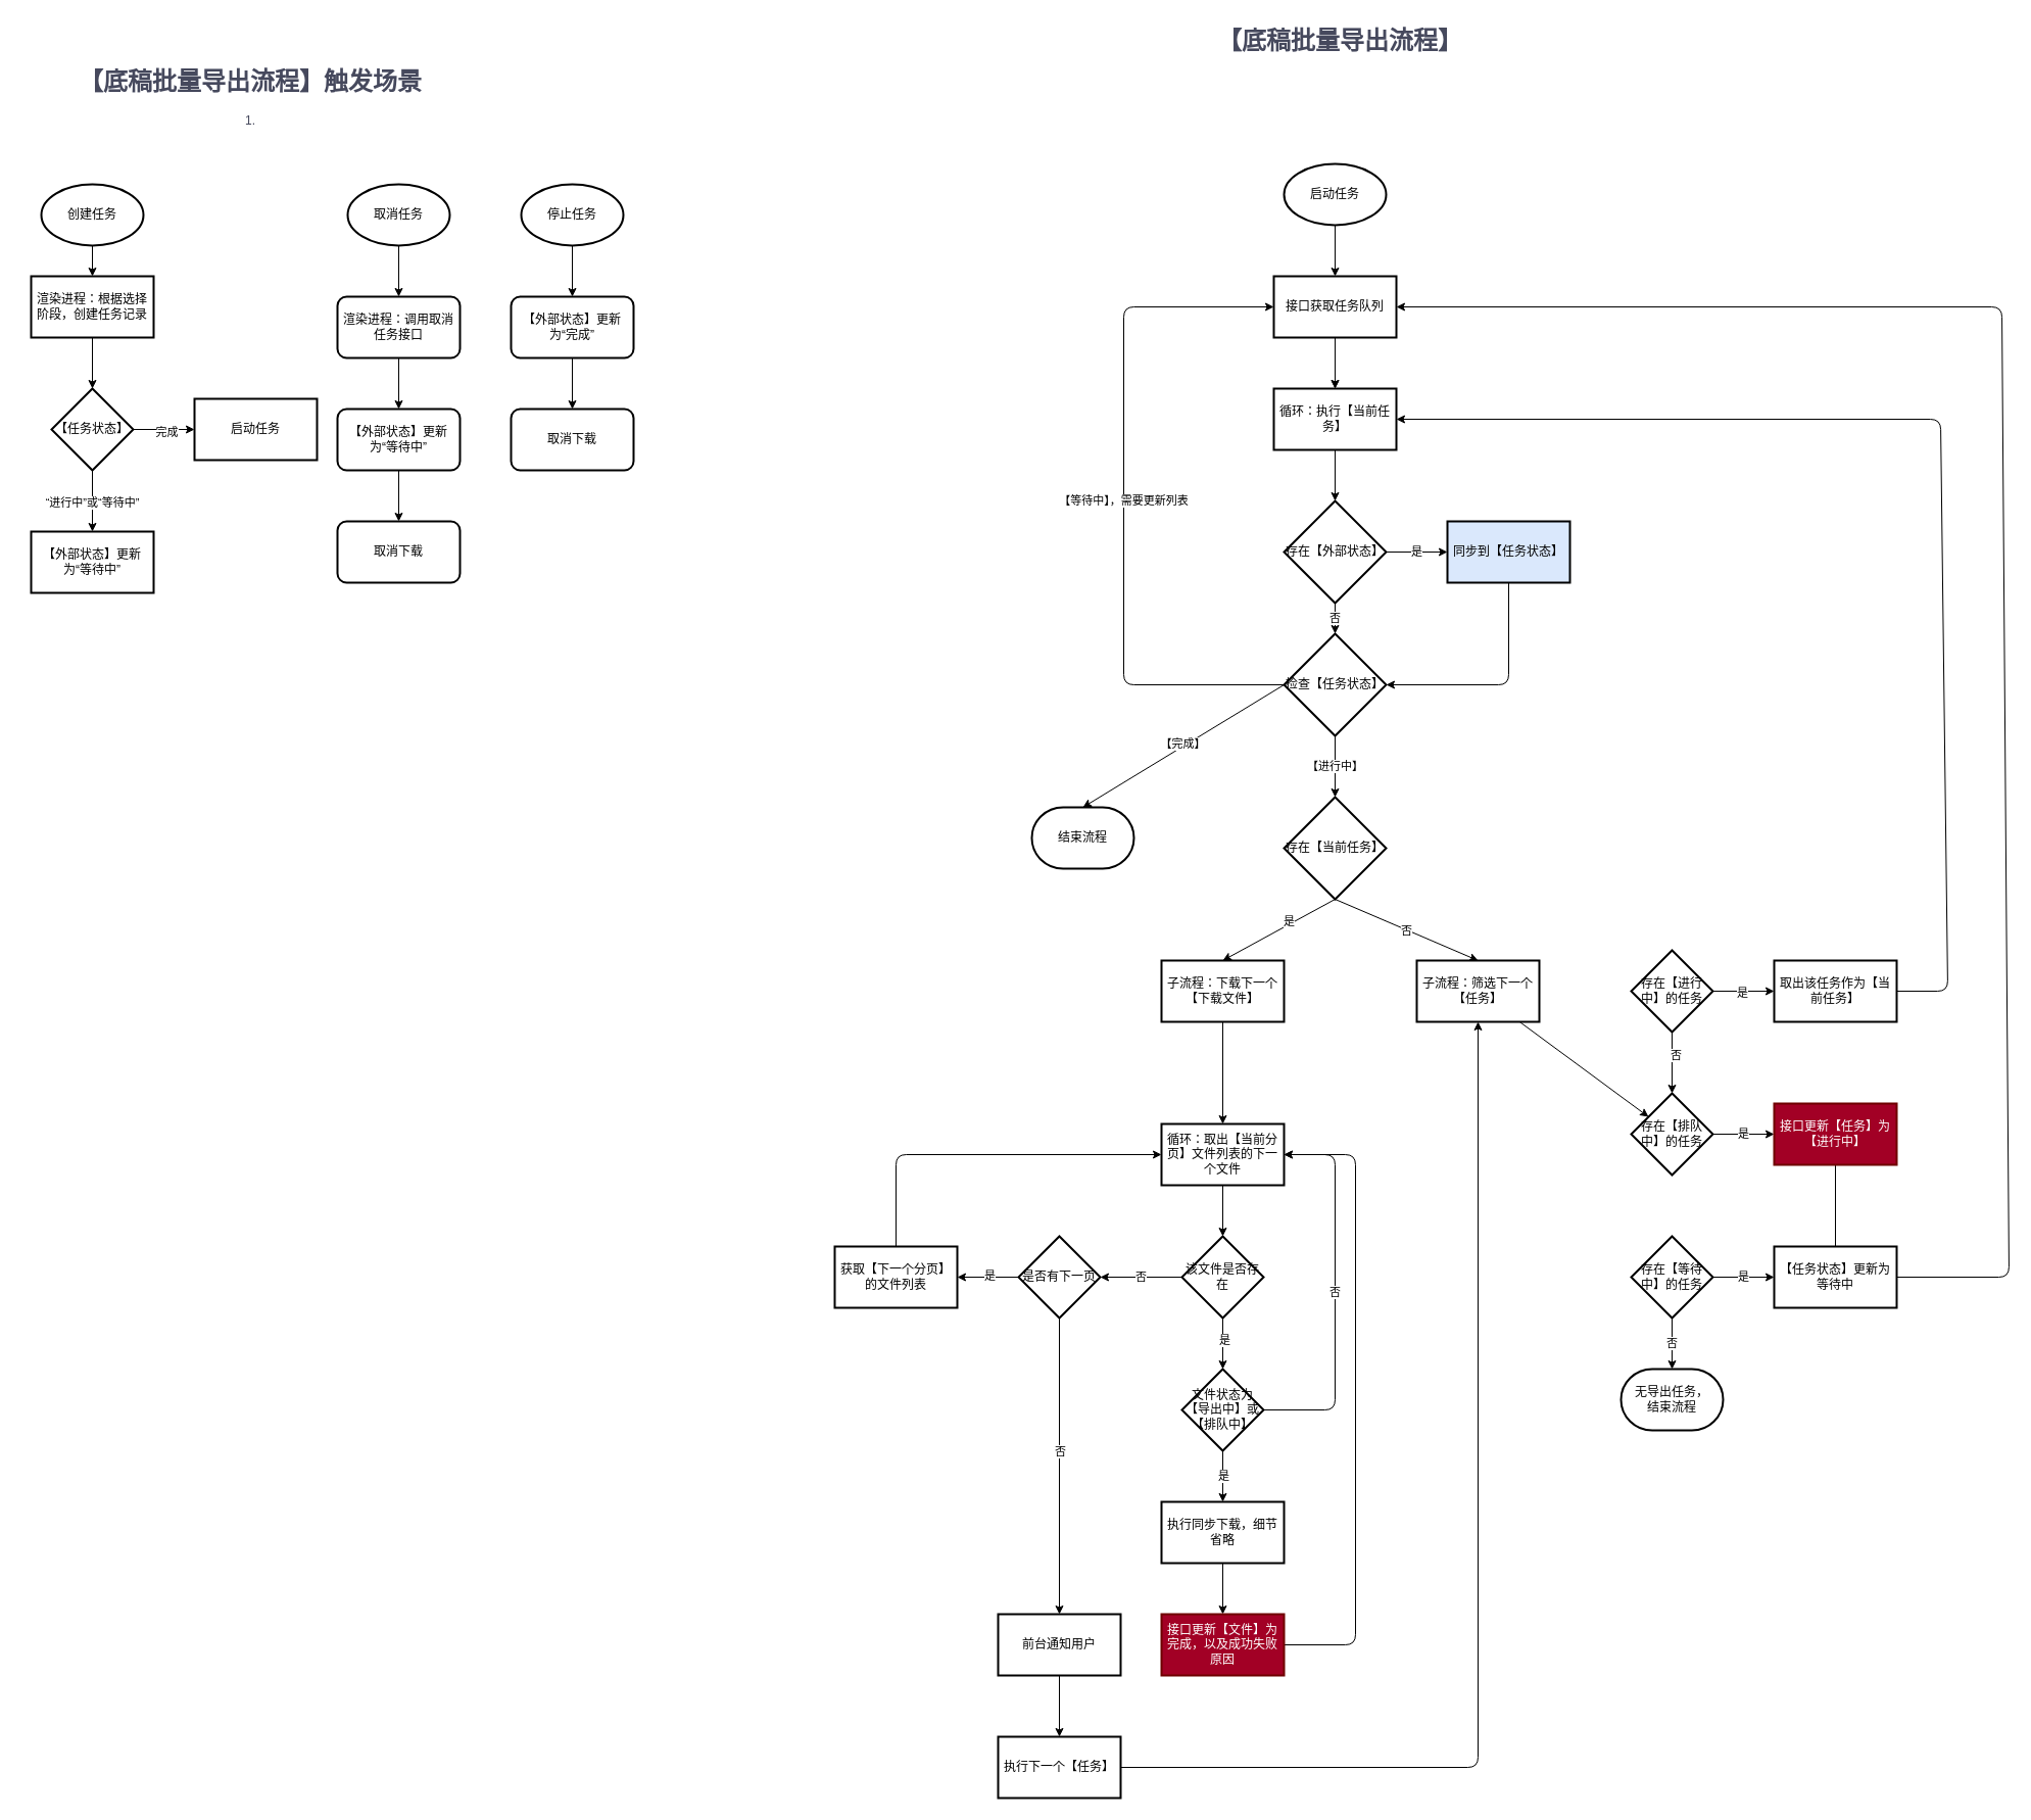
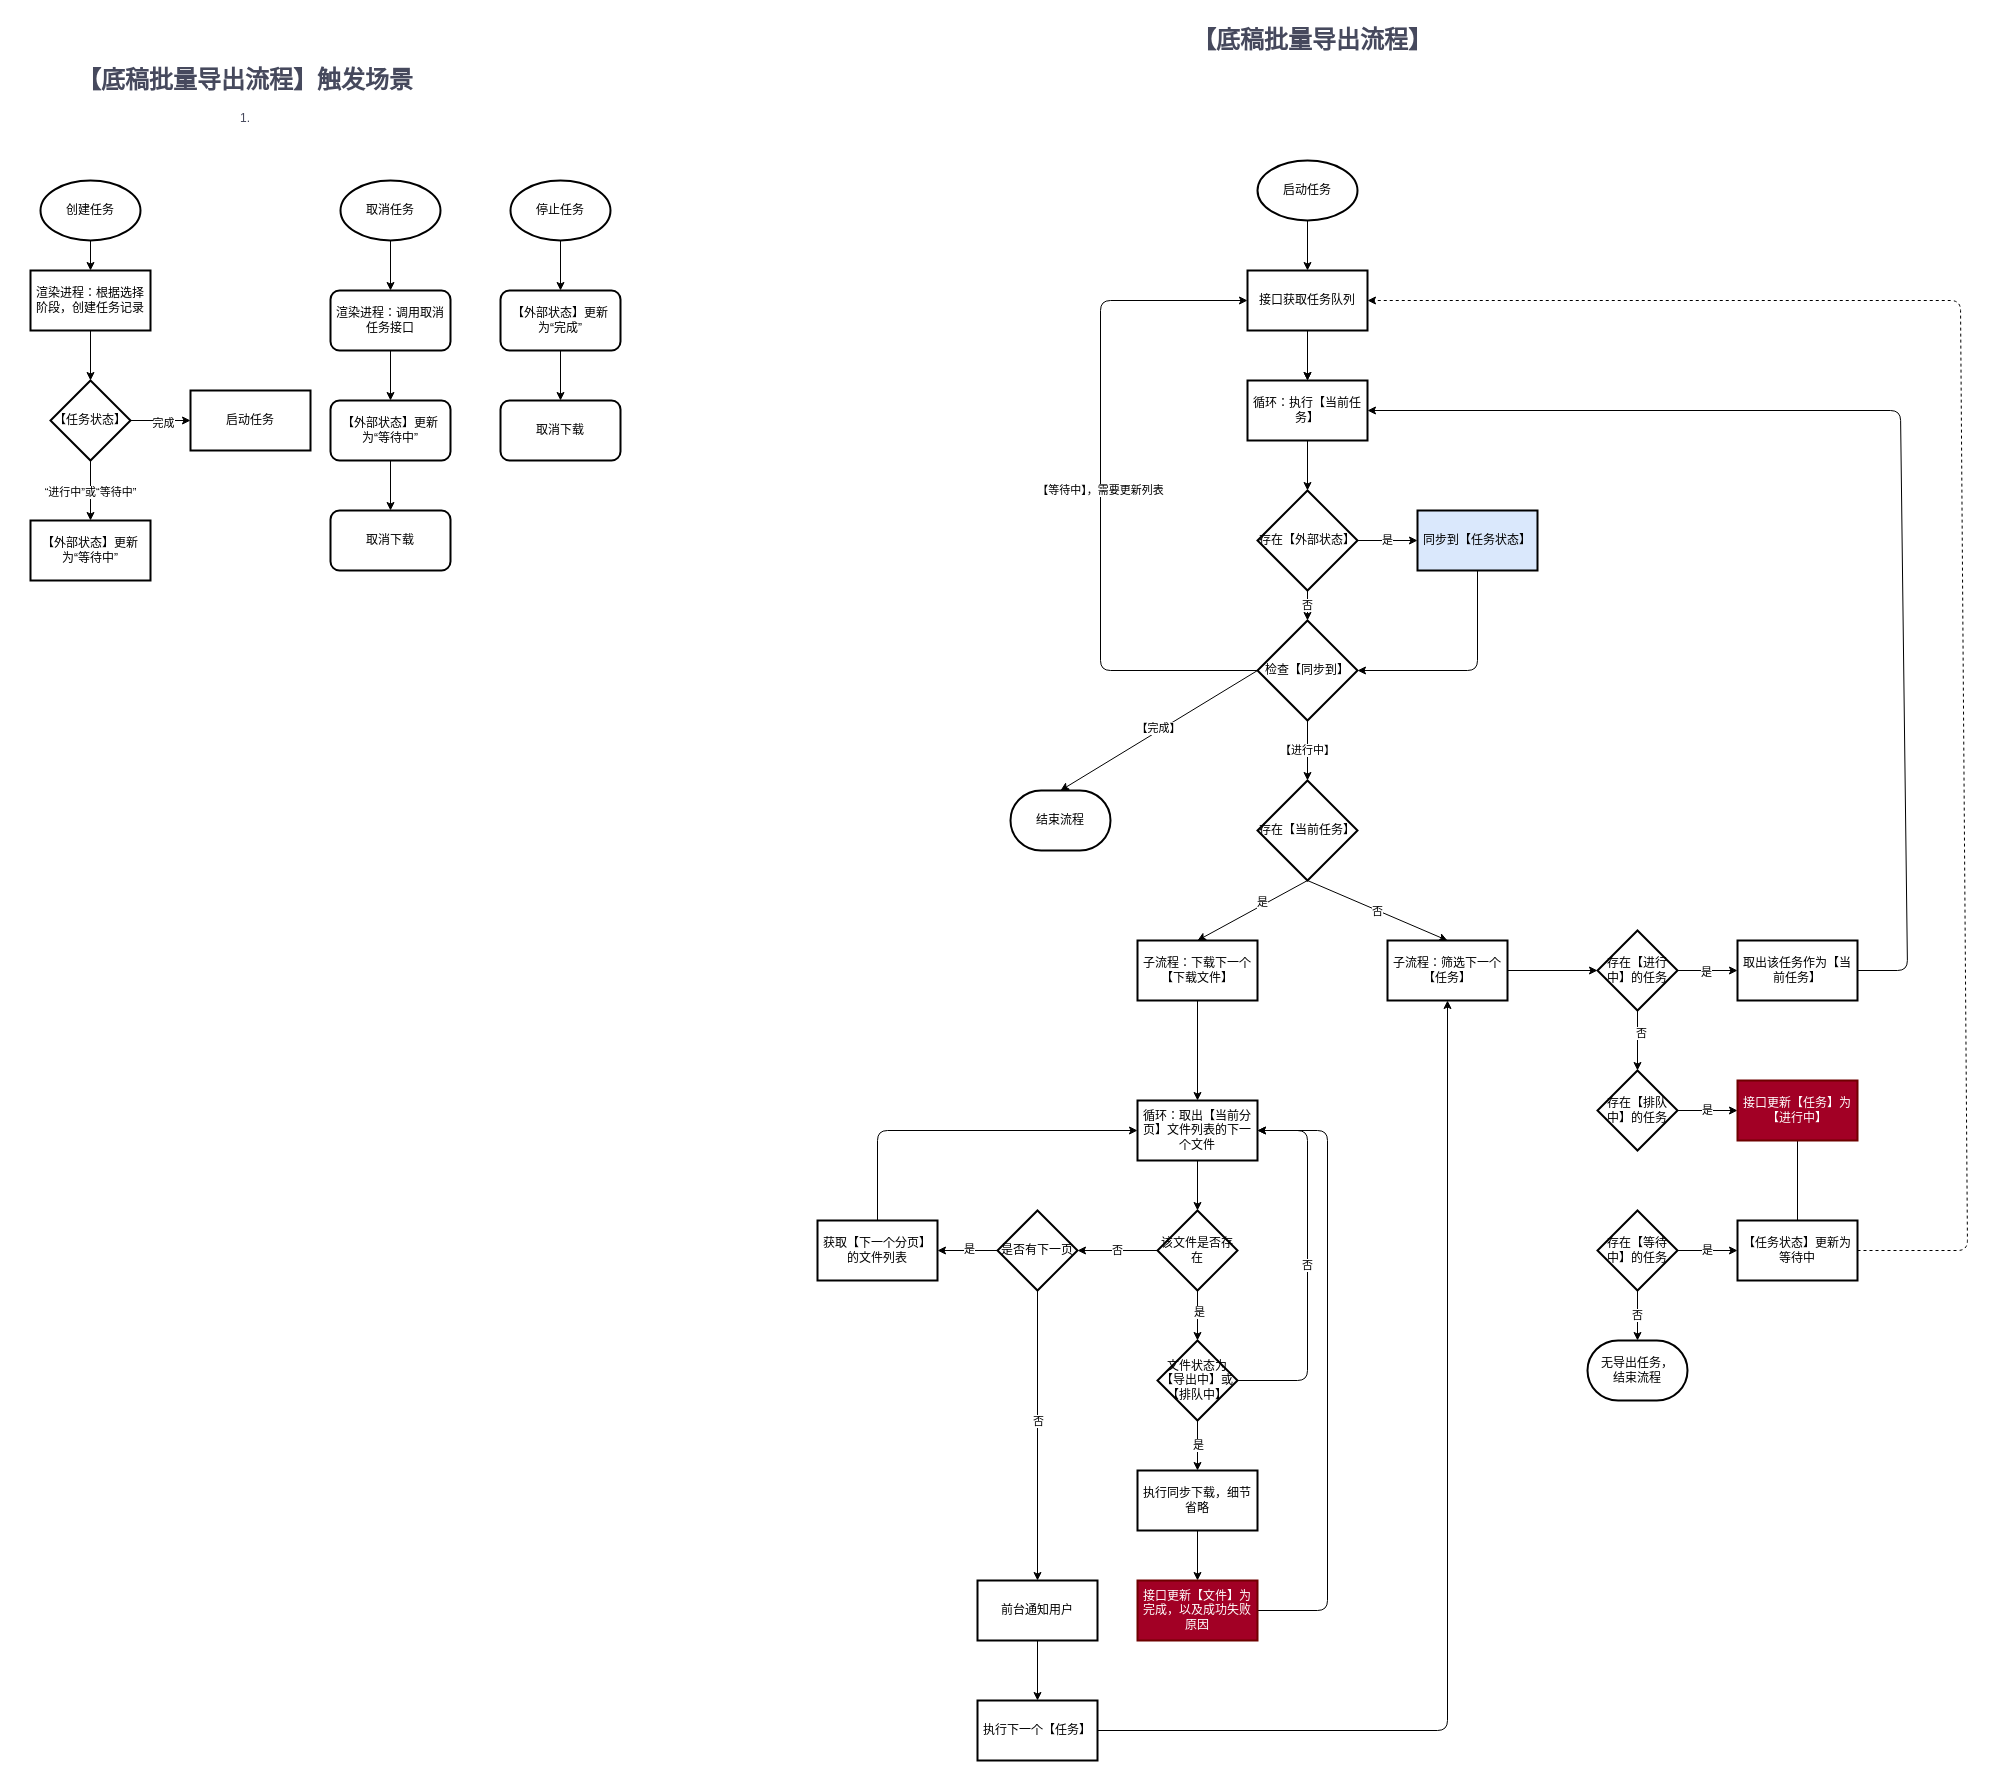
- <mxCell id="58" style="edgeStyle=none;html=1;exitX=1;exitY=0.5;exitDx=0;exitDy=0;entryX=1;entryY=0.5;entryDx=0;entryDy=0;" parent="1" source="59" target="29" edge="1"><mxGeometry relative="1" as="geometry"><mxPoint x="1957" y="1050" as="targetPoint" /><Array as="points"><mxPoint x="1967" y="1250" /><mxPoint x="1960" y="300" /></Array></mxGeometry></mxCell>
+ <mxCell id="58" style="edgeStyle=none;html=1;exitX=1;exitY=0.5;exitDx=0;exitDy=0;entryX=1;entryY=0.5;entryDx=0;entryDy=0;dashed=1;" parent="1" source="59" target="29" edge="1"><mxGeometry relative="1" as="geometry"><mxPoint x="1957" y="1050" as="targetPoint" /><Array as="points"><mxPoint x="1967" y="1250" /><mxPoint x="1960" y="300" /></Array></mxGeometry></mxCell>
- <mxCell id="93" value="检查【任务状态】" style="strokeWidth=2;html=1;shape=mxgraph.flowchart.decision;whiteSpace=wrap;" parent="1" vertex="1"><mxGeometry x="1257" y="620" width="100" height="100" as="geometry" /></mxCell>
+ <mxCell id="93" value="检查【同步到】" style="strokeWidth=2;html=1;shape=mxgraph.flowchart.decision;whiteSpace=wrap;" parent="1" vertex="1"><mxGeometry x="1257" y="620" width="100" height="100" as="geometry" /></mxCell>
- <mxCell id="42" value="" style="edgeStyle=none;html=1;" parent="1" source="43" target="52" edge="1"><mxGeometry relative="1" as="geometry" /></mxCell>
+ <mxCell id="42" value="" style="edgeStyle=none;html=1;" parent="1" source="43" target="48" edge="1"><mxGeometry relative="1" as="geometry" /></mxCell>
